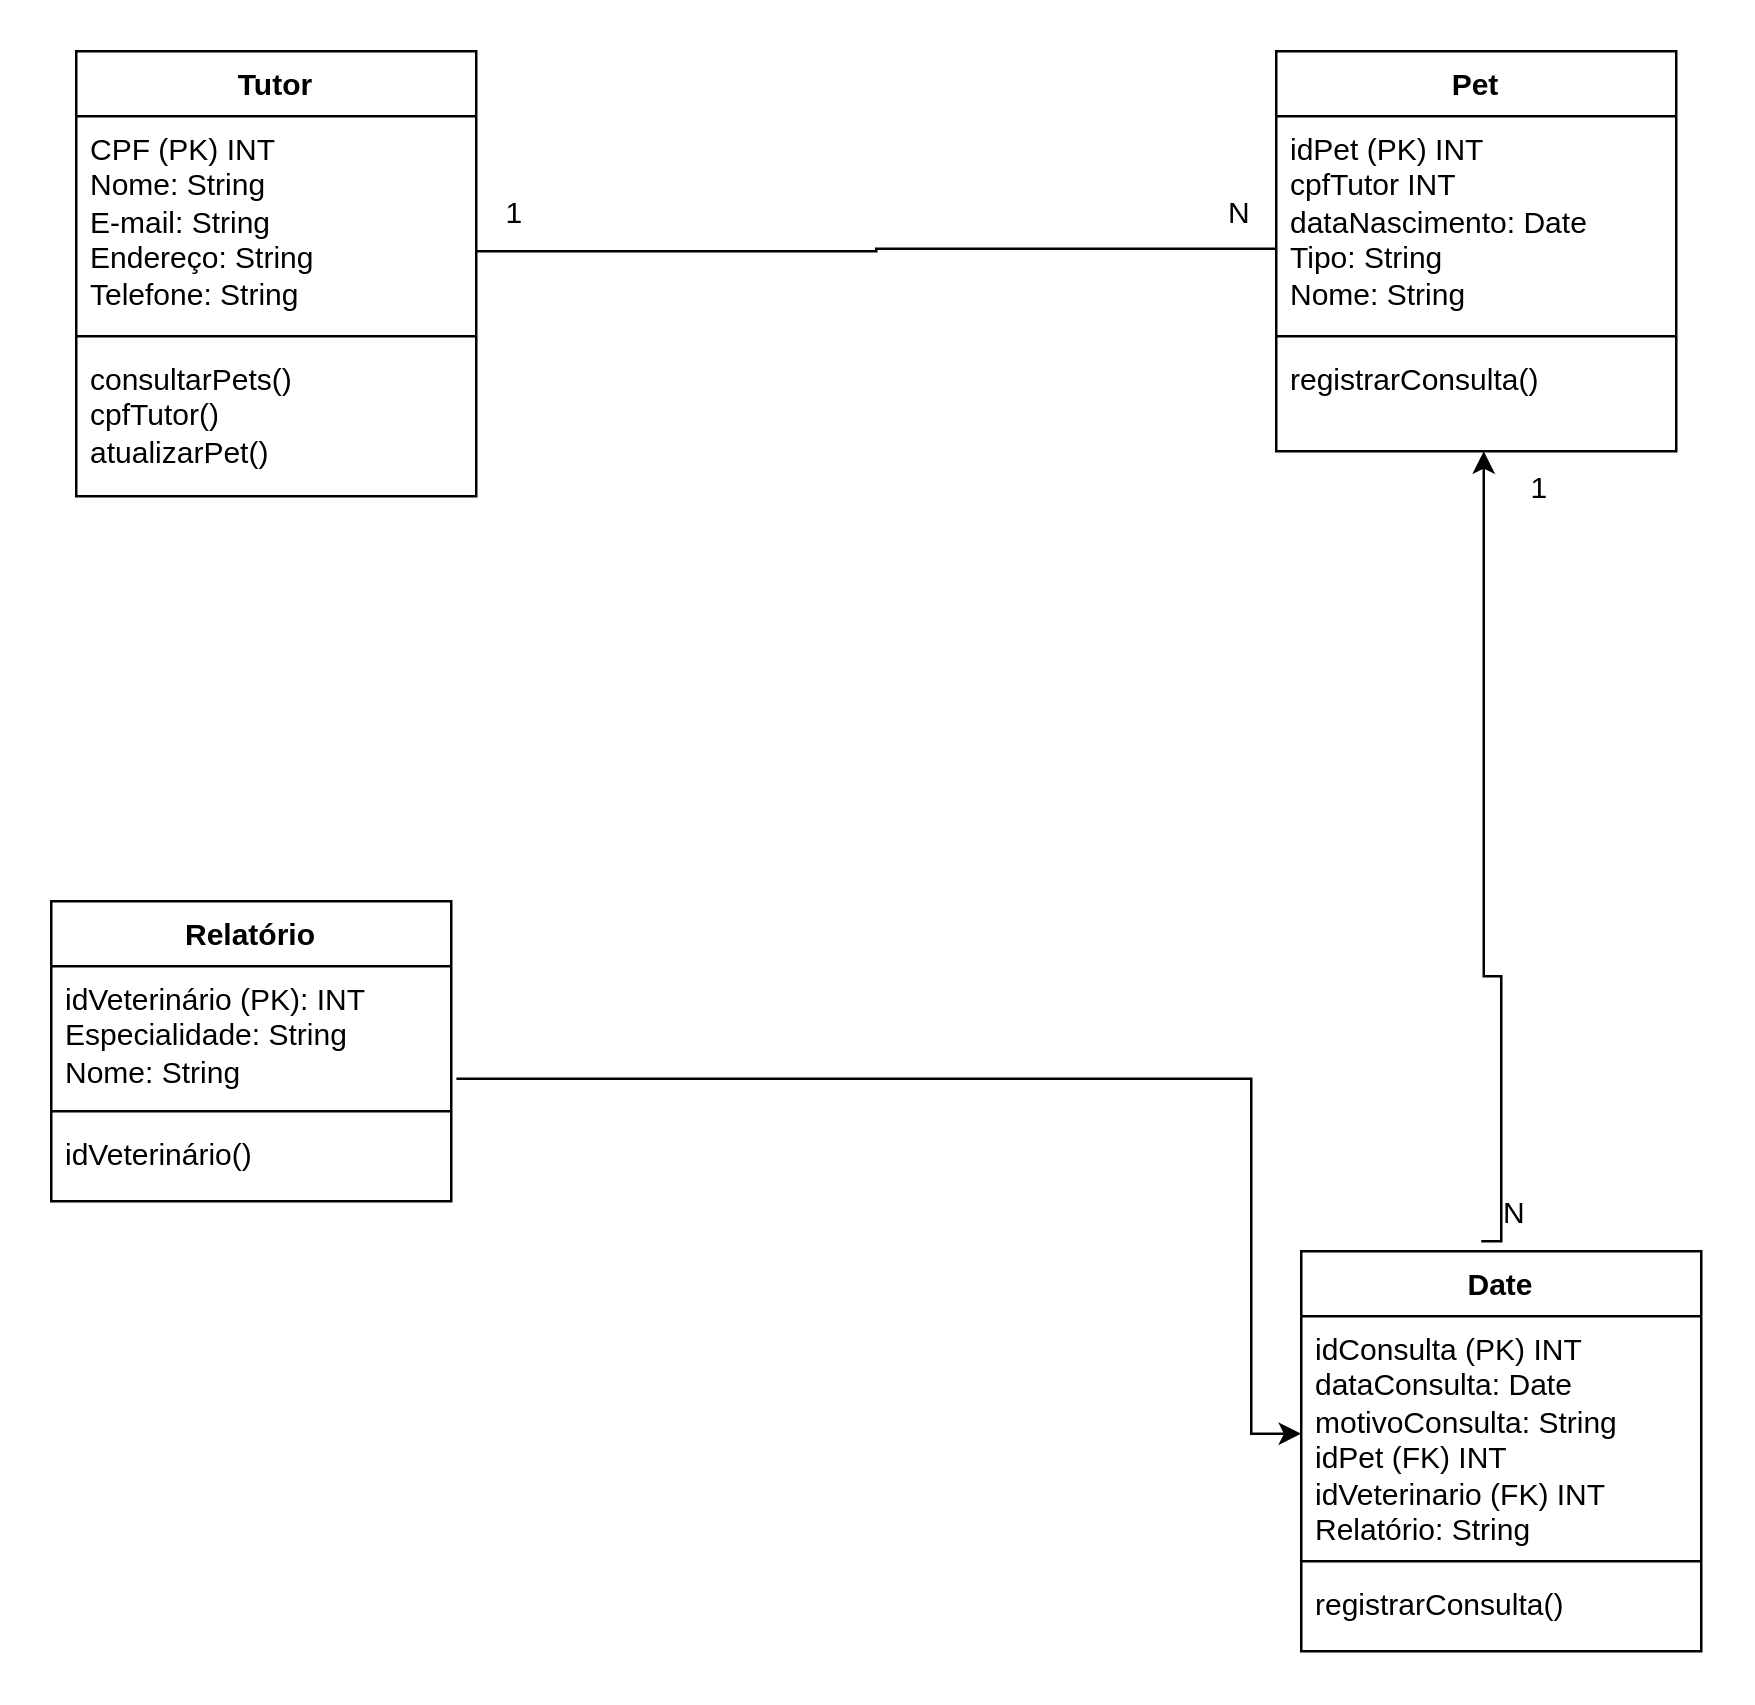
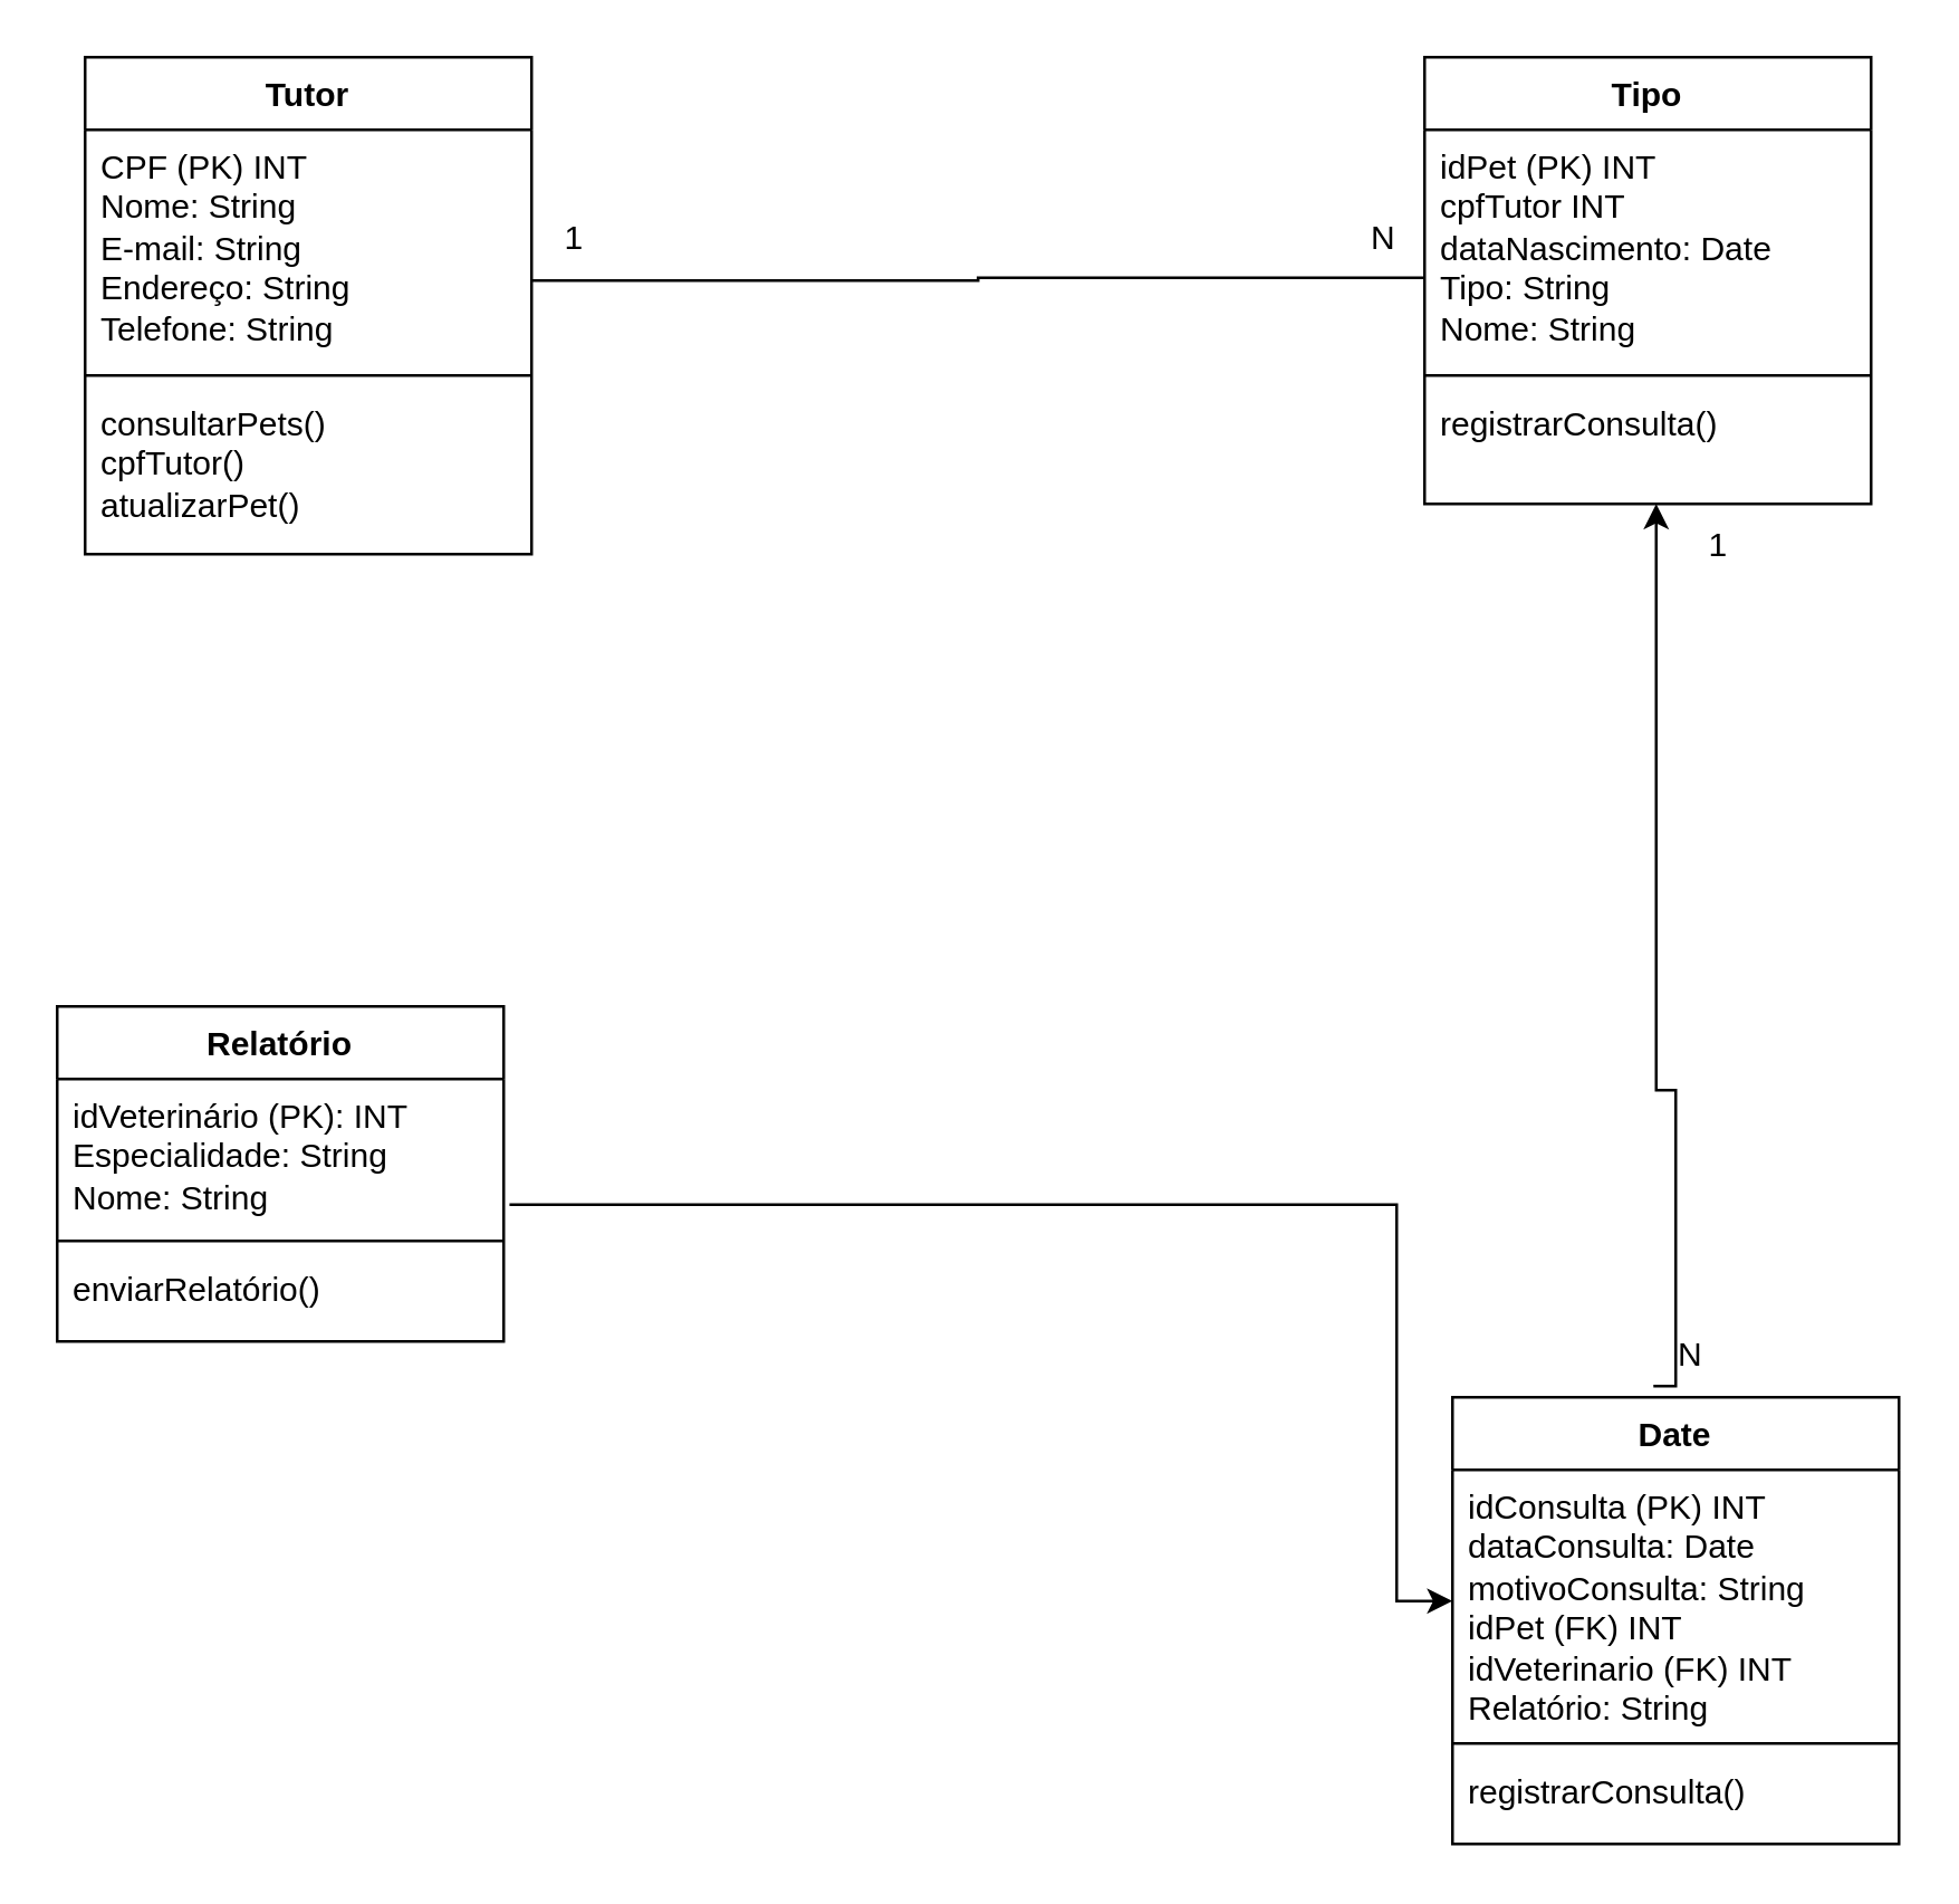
- <mxCell id="6" value="Pet" style="swimlane;fontStyle=1;align=center;verticalAlign=top;childLayout=stackLayout;horizontal=1;startSize=26;horizontalStack=0;resizeParent=1;resizeParentMax=0;resizeLast=0;collapsible=1;marginBottom=0;whiteSpace=wrap;html=1;" parent="1" vertex="1"><mxGeometry x="510" y="20" width="160" height="160" as="geometry" /></mxCell>
+ <mxCell id="6" value="Tipo" style="swimlane;fontStyle=1;align=center;verticalAlign=top;childLayout=stackLayout;horizontal=1;startSize=26;horizontalStack=0;resizeParent=1;resizeParentMax=0;resizeLast=0;collapsible=1;marginBottom=0;whiteSpace=wrap;html=1;" parent="1" vertex="1"><mxGeometry x="510" y="20" width="160" height="160" as="geometry" /></mxCell>
- <mxCell id="23" value="idVeterinário()" style="text;strokeColor=none;fillColor=none;align=left;verticalAlign=top;spacingLeft=4;spacingRight=4;overflow=hidden;rotatable=0;points=[[0,0.5],[1,0.5]];portConstraint=eastwest;whiteSpace=wrap;html=1;" vertex="1" parent="20"><mxGeometry y="88" width="160" height="32" as="geometry" /></mxCell>
+ <mxCell id="23" value="enviarRelatório()" style="text;strokeColor=none;fillColor=none;align=left;verticalAlign=top;spacingLeft=4;spacingRight=4;overflow=hidden;rotatable=0;points=[[0,0.5],[1,0.5]];portConstraint=eastwest;whiteSpace=wrap;html=1;" vertex="1" parent="20"><mxGeometry y="88" width="160" height="32" as="geometry" /></mxCell>
